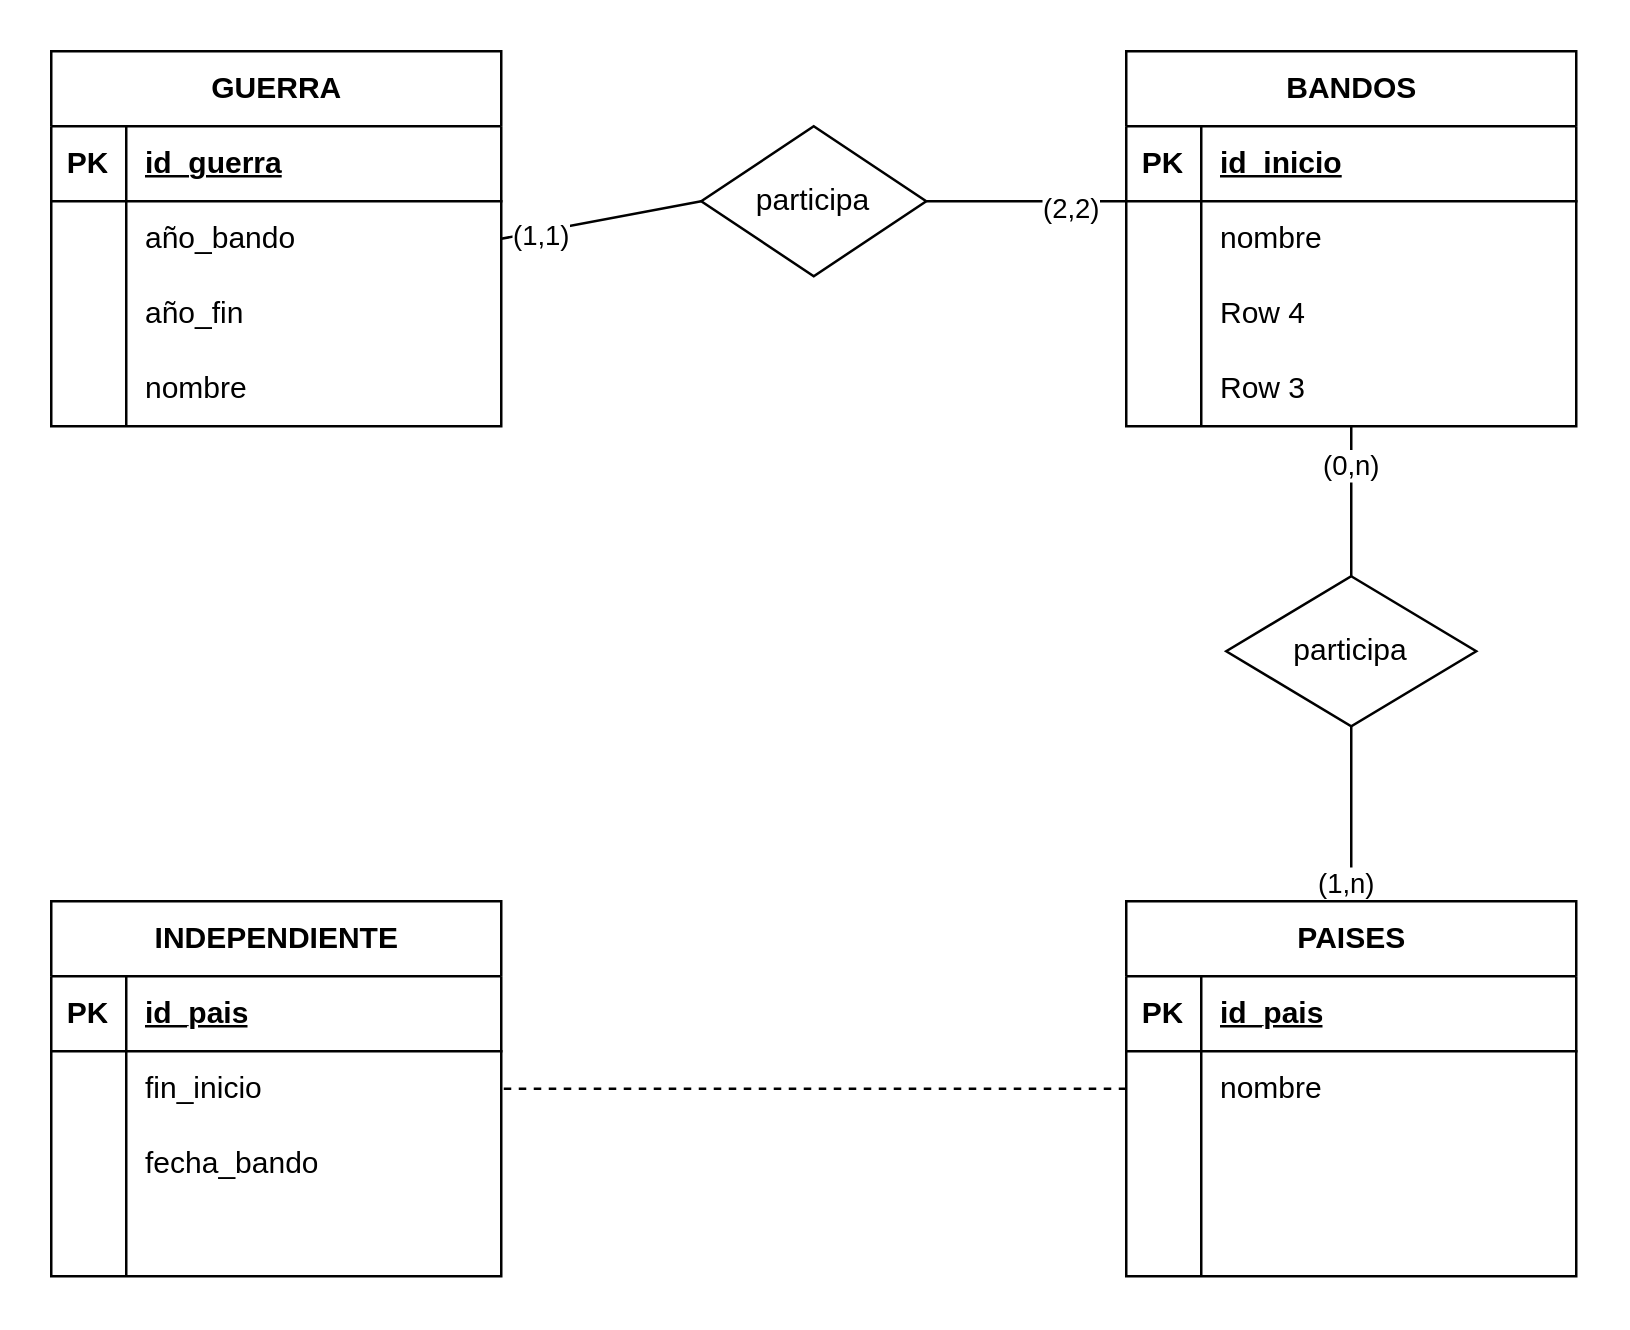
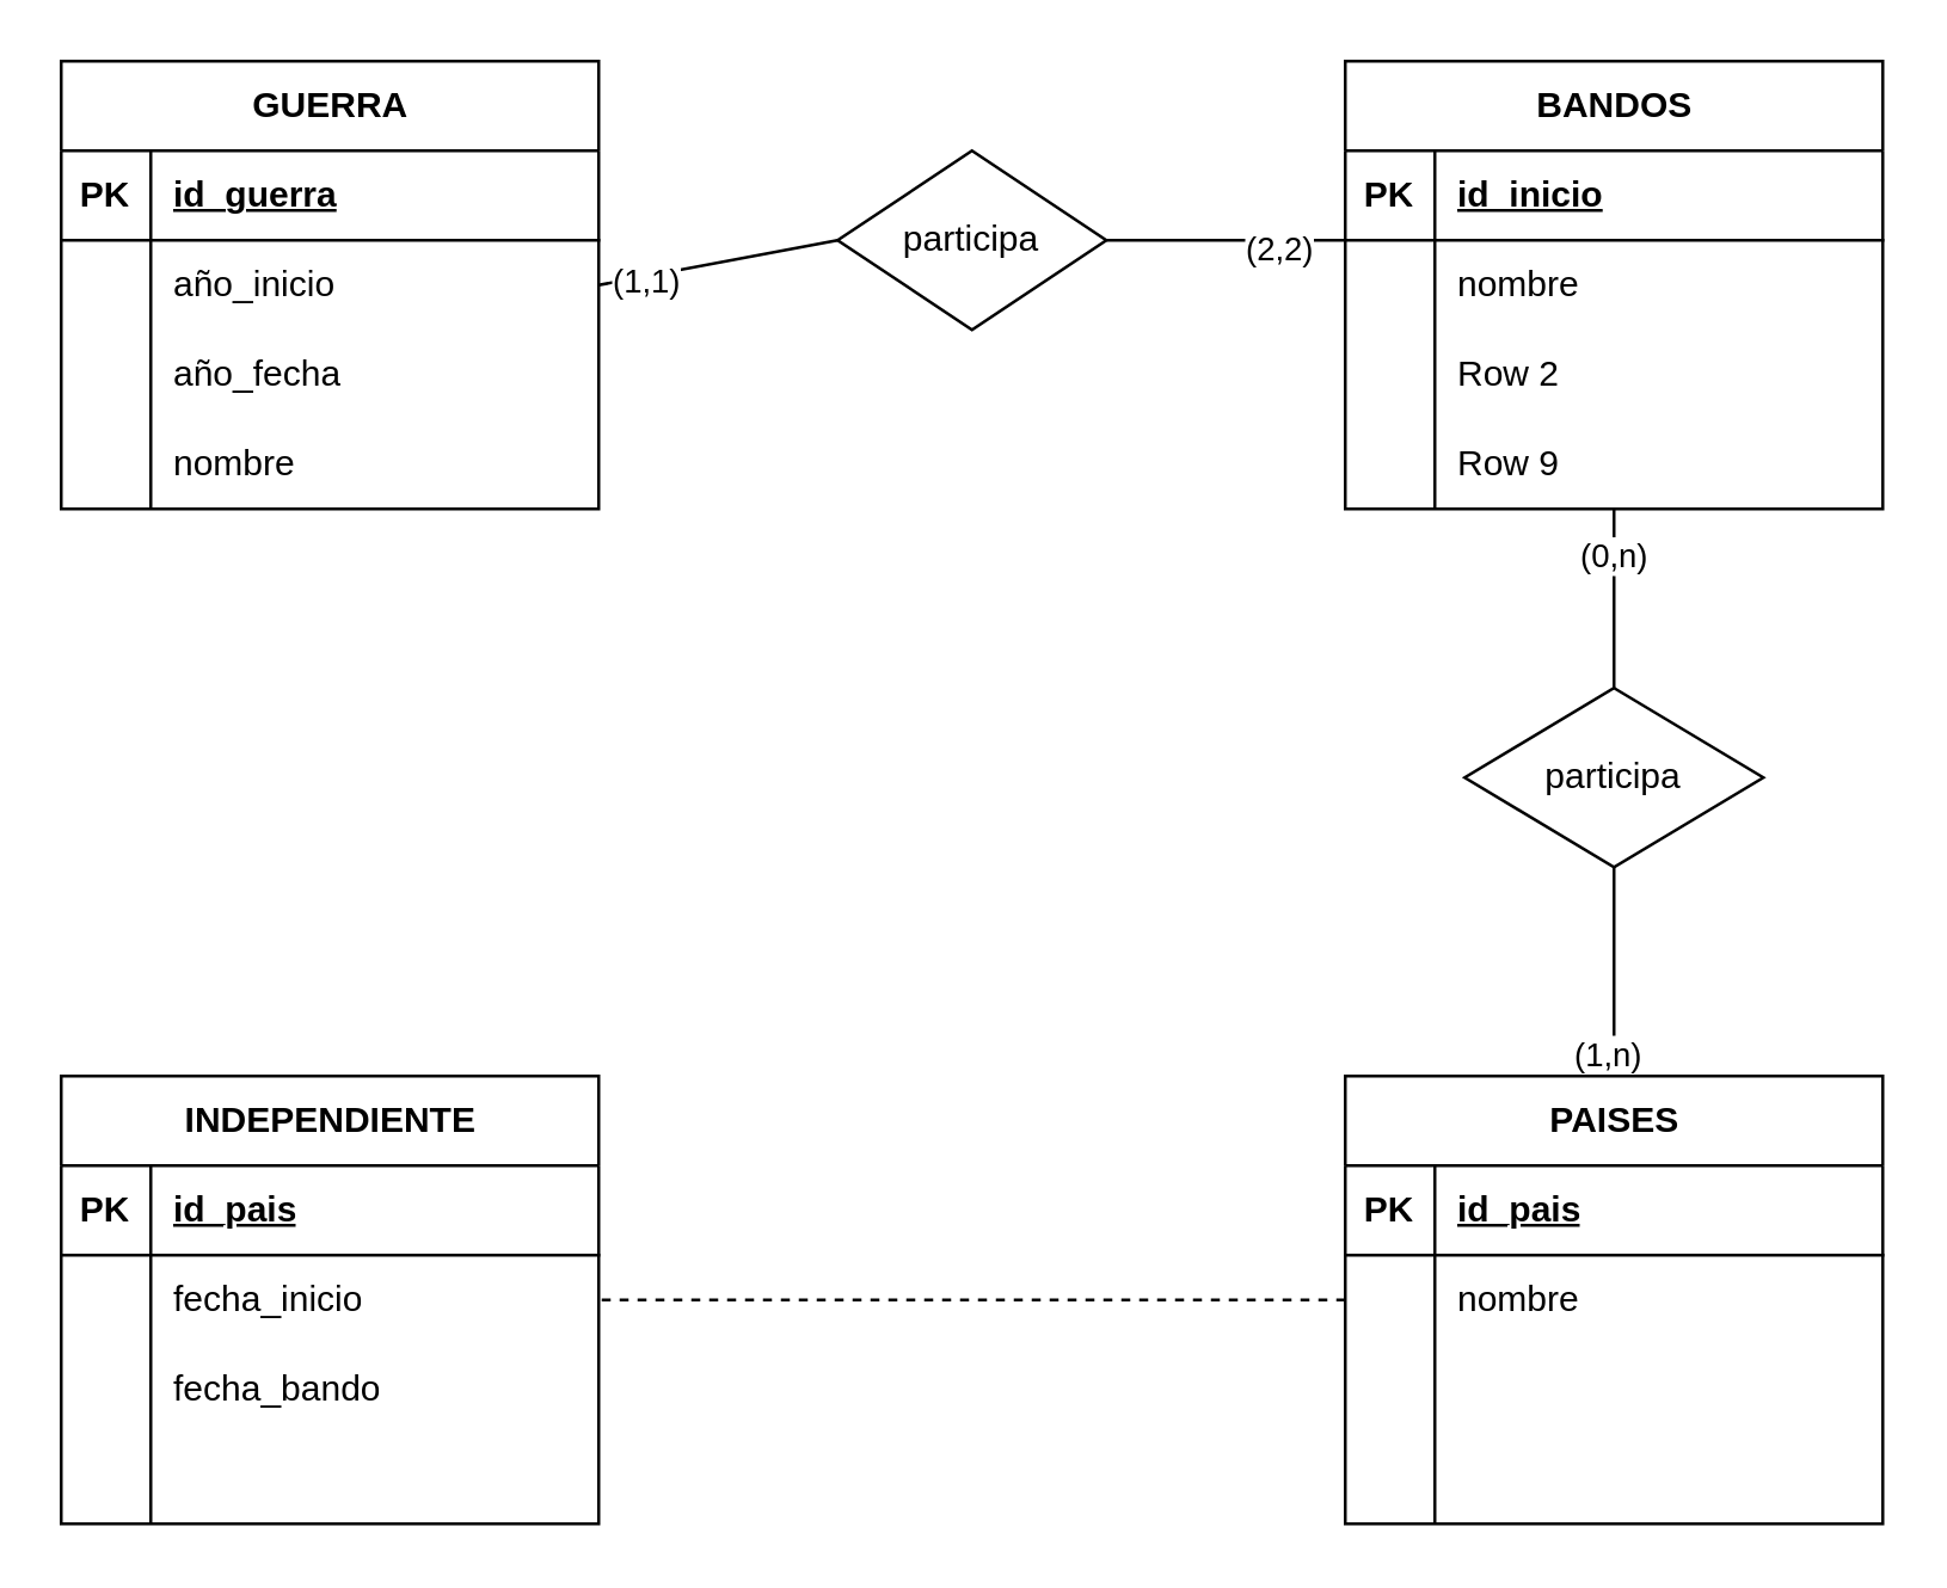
- <mxCell id="8" value="año_bando" style="shape=partialRectangle;connectable=0;fillColor=none;top=0;left=0;bottom=0;right=0;align=left;spacingLeft=6;overflow=hidden;whiteSpace=wrap;html=1;" vertex="1" parent="6"><mxGeometry x="30" width="150" height="30" as="geometry"><mxRectangle width="150" height="30" as="alternateBounds" /></mxGeometry></mxCell>
+ <mxCell id="8" value="año_inicio" style="shape=partialRectangle;connectable=0;fillColor=none;top=0;left=0;bottom=0;right=0;align=left;spacingLeft=6;overflow=hidden;whiteSpace=wrap;html=1;" vertex="1" parent="6"><mxGeometry x="30" width="150" height="30" as="geometry"><mxRectangle width="150" height="30" as="alternateBounds" /></mxGeometry></mxCell>
- <mxCell id="11" value="año_fin" style="shape=partialRectangle;connectable=0;fillColor=none;top=0;left=0;bottom=0;right=0;align=left;spacingLeft=6;overflow=hidden;whiteSpace=wrap;html=1;" vertex="1" parent="9"><mxGeometry x="30" width="150" height="30" as="geometry"><mxRectangle width="150" height="30" as="alternateBounds" /></mxGeometry></mxCell>
+ <mxCell id="11" value="año_fecha" style="shape=partialRectangle;connectable=0;fillColor=none;top=0;left=0;bottom=0;right=0;align=left;spacingLeft=6;overflow=hidden;whiteSpace=wrap;html=1;" vertex="1" parent="9"><mxGeometry x="30" width="150" height="30" as="geometry"><mxRectangle width="150" height="30" as="alternateBounds" /></mxGeometry></mxCell>
- <mxCell id="24" value="Row 4" style="shape=partialRectangle;connectable=0;fillColor=none;top=0;left=0;bottom=0;right=0;align=left;spacingLeft=6;overflow=hidden;whiteSpace=wrap;html=1;" vertex="1" parent="22"><mxGeometry x="30" width="150" height="30" as="geometry"><mxRectangle width="150" height="30" as="alternateBounds" /></mxGeometry></mxCell>
+ <mxCell id="24" value="Row 2" style="shape=partialRectangle;connectable=0;fillColor=none;top=0;left=0;bottom=0;right=0;align=left;spacingLeft=6;overflow=hidden;whiteSpace=wrap;html=1;" vertex="1" parent="22"><mxGeometry x="30" width="150" height="30" as="geometry"><mxRectangle width="150" height="30" as="alternateBounds" /></mxGeometry></mxCell>
- <mxCell id="27" value="Row 3" style="shape=partialRectangle;connectable=0;fillColor=none;top=0;left=0;bottom=0;right=0;align=left;spacingLeft=6;overflow=hidden;whiteSpace=wrap;html=1;" vertex="1" parent="25"><mxGeometry x="30" width="150" height="30" as="geometry"><mxRectangle width="150" height="30" as="alternateBounds" /></mxGeometry></mxCell>
+ <mxCell id="27" value="Row 9" style="shape=partialRectangle;connectable=0;fillColor=none;top=0;left=0;bottom=0;right=0;align=left;spacingLeft=6;overflow=hidden;whiteSpace=wrap;html=1;" vertex="1" parent="25"><mxGeometry x="30" width="150" height="30" as="geometry"><mxRectangle width="150" height="30" as="alternateBounds" /></mxGeometry></mxCell>
- <mxCell id="47" value="fin_inicio" style="shape=partialRectangle;connectable=0;fillColor=none;top=0;left=0;bottom=0;right=0;align=left;spacingLeft=6;overflow=hidden;whiteSpace=wrap;html=1;" vertex="1" parent="45"><mxGeometry x="30" width="150" height="30" as="geometry"><mxRectangle width="150" height="30" as="alternateBounds" /></mxGeometry></mxCell>
+ <mxCell id="47" value="fecha_inicio" style="shape=partialRectangle;connectable=0;fillColor=none;top=0;left=0;bottom=0;right=0;align=left;spacingLeft=6;overflow=hidden;whiteSpace=wrap;html=1;" vertex="1" parent="45"><mxGeometry x="30" width="150" height="30" as="geometry"><mxRectangle width="150" height="30" as="alternateBounds" /></mxGeometry></mxCell>
